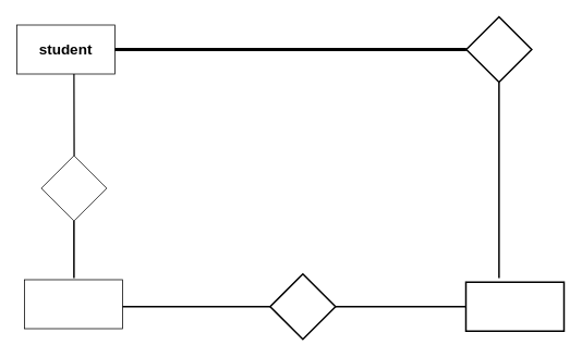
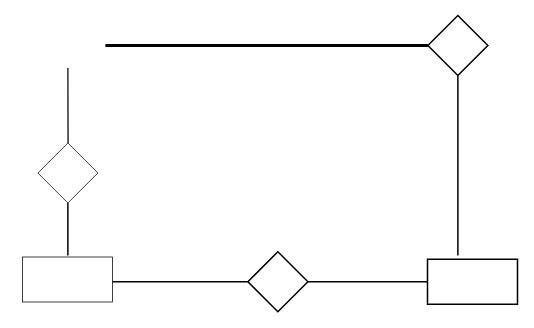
- <mxCell id="2" value="&lt;b&gt;&lt;font style=&quot;font-size: 18px;&quot;&gt;student&lt;/font&gt;&lt;/b&gt;" style="rounded=0;whiteSpace=wrap;html=1;" vertex="1" parent="1"><mxGeometry x="20" y="30" width="120" height="60" as="geometry" /></mxCell>
